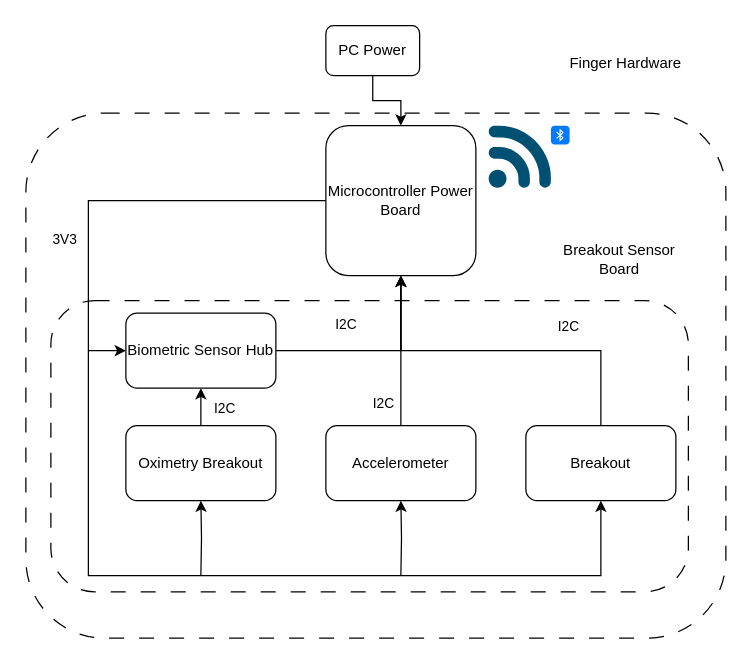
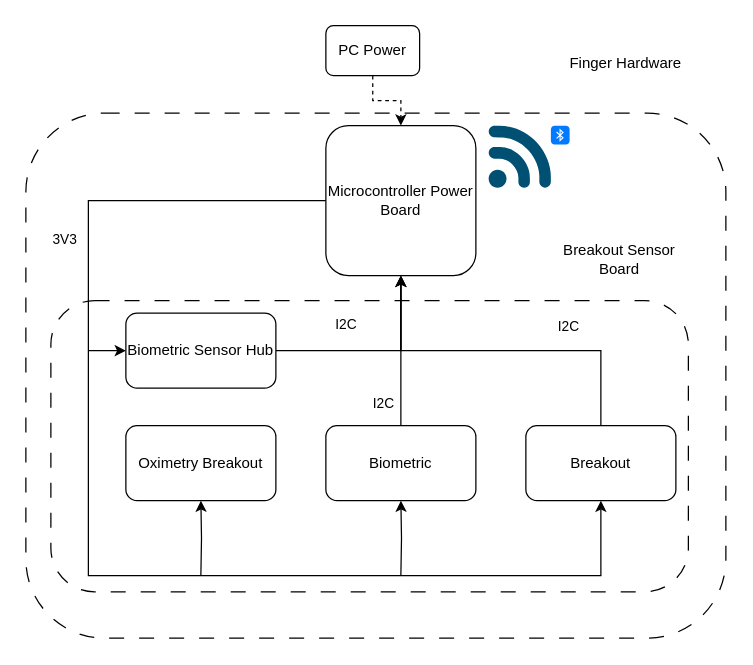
- <mxCell id="22" value="" style="edgeStyle=orthogonalEdgeStyle;rounded=0;orthogonalLoop=1;jettySize=auto;html=1;fontColor=#000000;" edge="1" parent="1" source="23" target="9"><mxGeometry relative="1" as="geometry" /></mxCell>
+ <mxCell id="22" value="" style="edgeStyle=orthogonalEdgeStyle;rounded=0;orthogonalLoop=1;jettySize=auto;html=1;fontColor=#000000;dashed=1;" edge="1" parent="1" source="23" target="9"><mxGeometry relative="1" as="geometry" /></mxCell>
- <mxCell id="6" style="edgeStyle=orthogonalEdgeStyle;rounded=0;orthogonalLoop=1;jettySize=auto;html=1;entryX=0.5;entryY=1;entryDx=0;entryDy=0;fontColor=#000000;" edge="1" parent="1" source="8" target="12"><mxGeometry relative="1" as="geometry" /></mxCell>
- <mxCell id="7" value="I2C" style="edgeLabel;html=1;align=center;verticalAlign=middle;resizable=0;points=[];fontColor=#000000;" vertex="1" connectable="0" parent="6"><mxGeometry x="-0.014" y="-1" relative="1" as="geometry"><mxPoint x="19" as="offset" /></mxGeometry></mxCell>
- <mxCell id="15" value="&lt;div&gt;Accelerometer&lt;/div&gt;" style="rounded=1;whiteSpace=wrap;html=1;fontColor=#000000;" vertex="1" parent="1"><mxGeometry x="260" y="340" width="120" height="60" as="geometry" /></mxCell>
+ <mxCell id="15" value="&lt;div&gt;Biometric&lt;/div&gt;" style="rounded=1;whiteSpace=wrap;html=1;fontColor=#000000;" vertex="1" parent="1"><mxGeometry x="260" y="340" width="120" height="60" as="geometry" /></mxCell>
